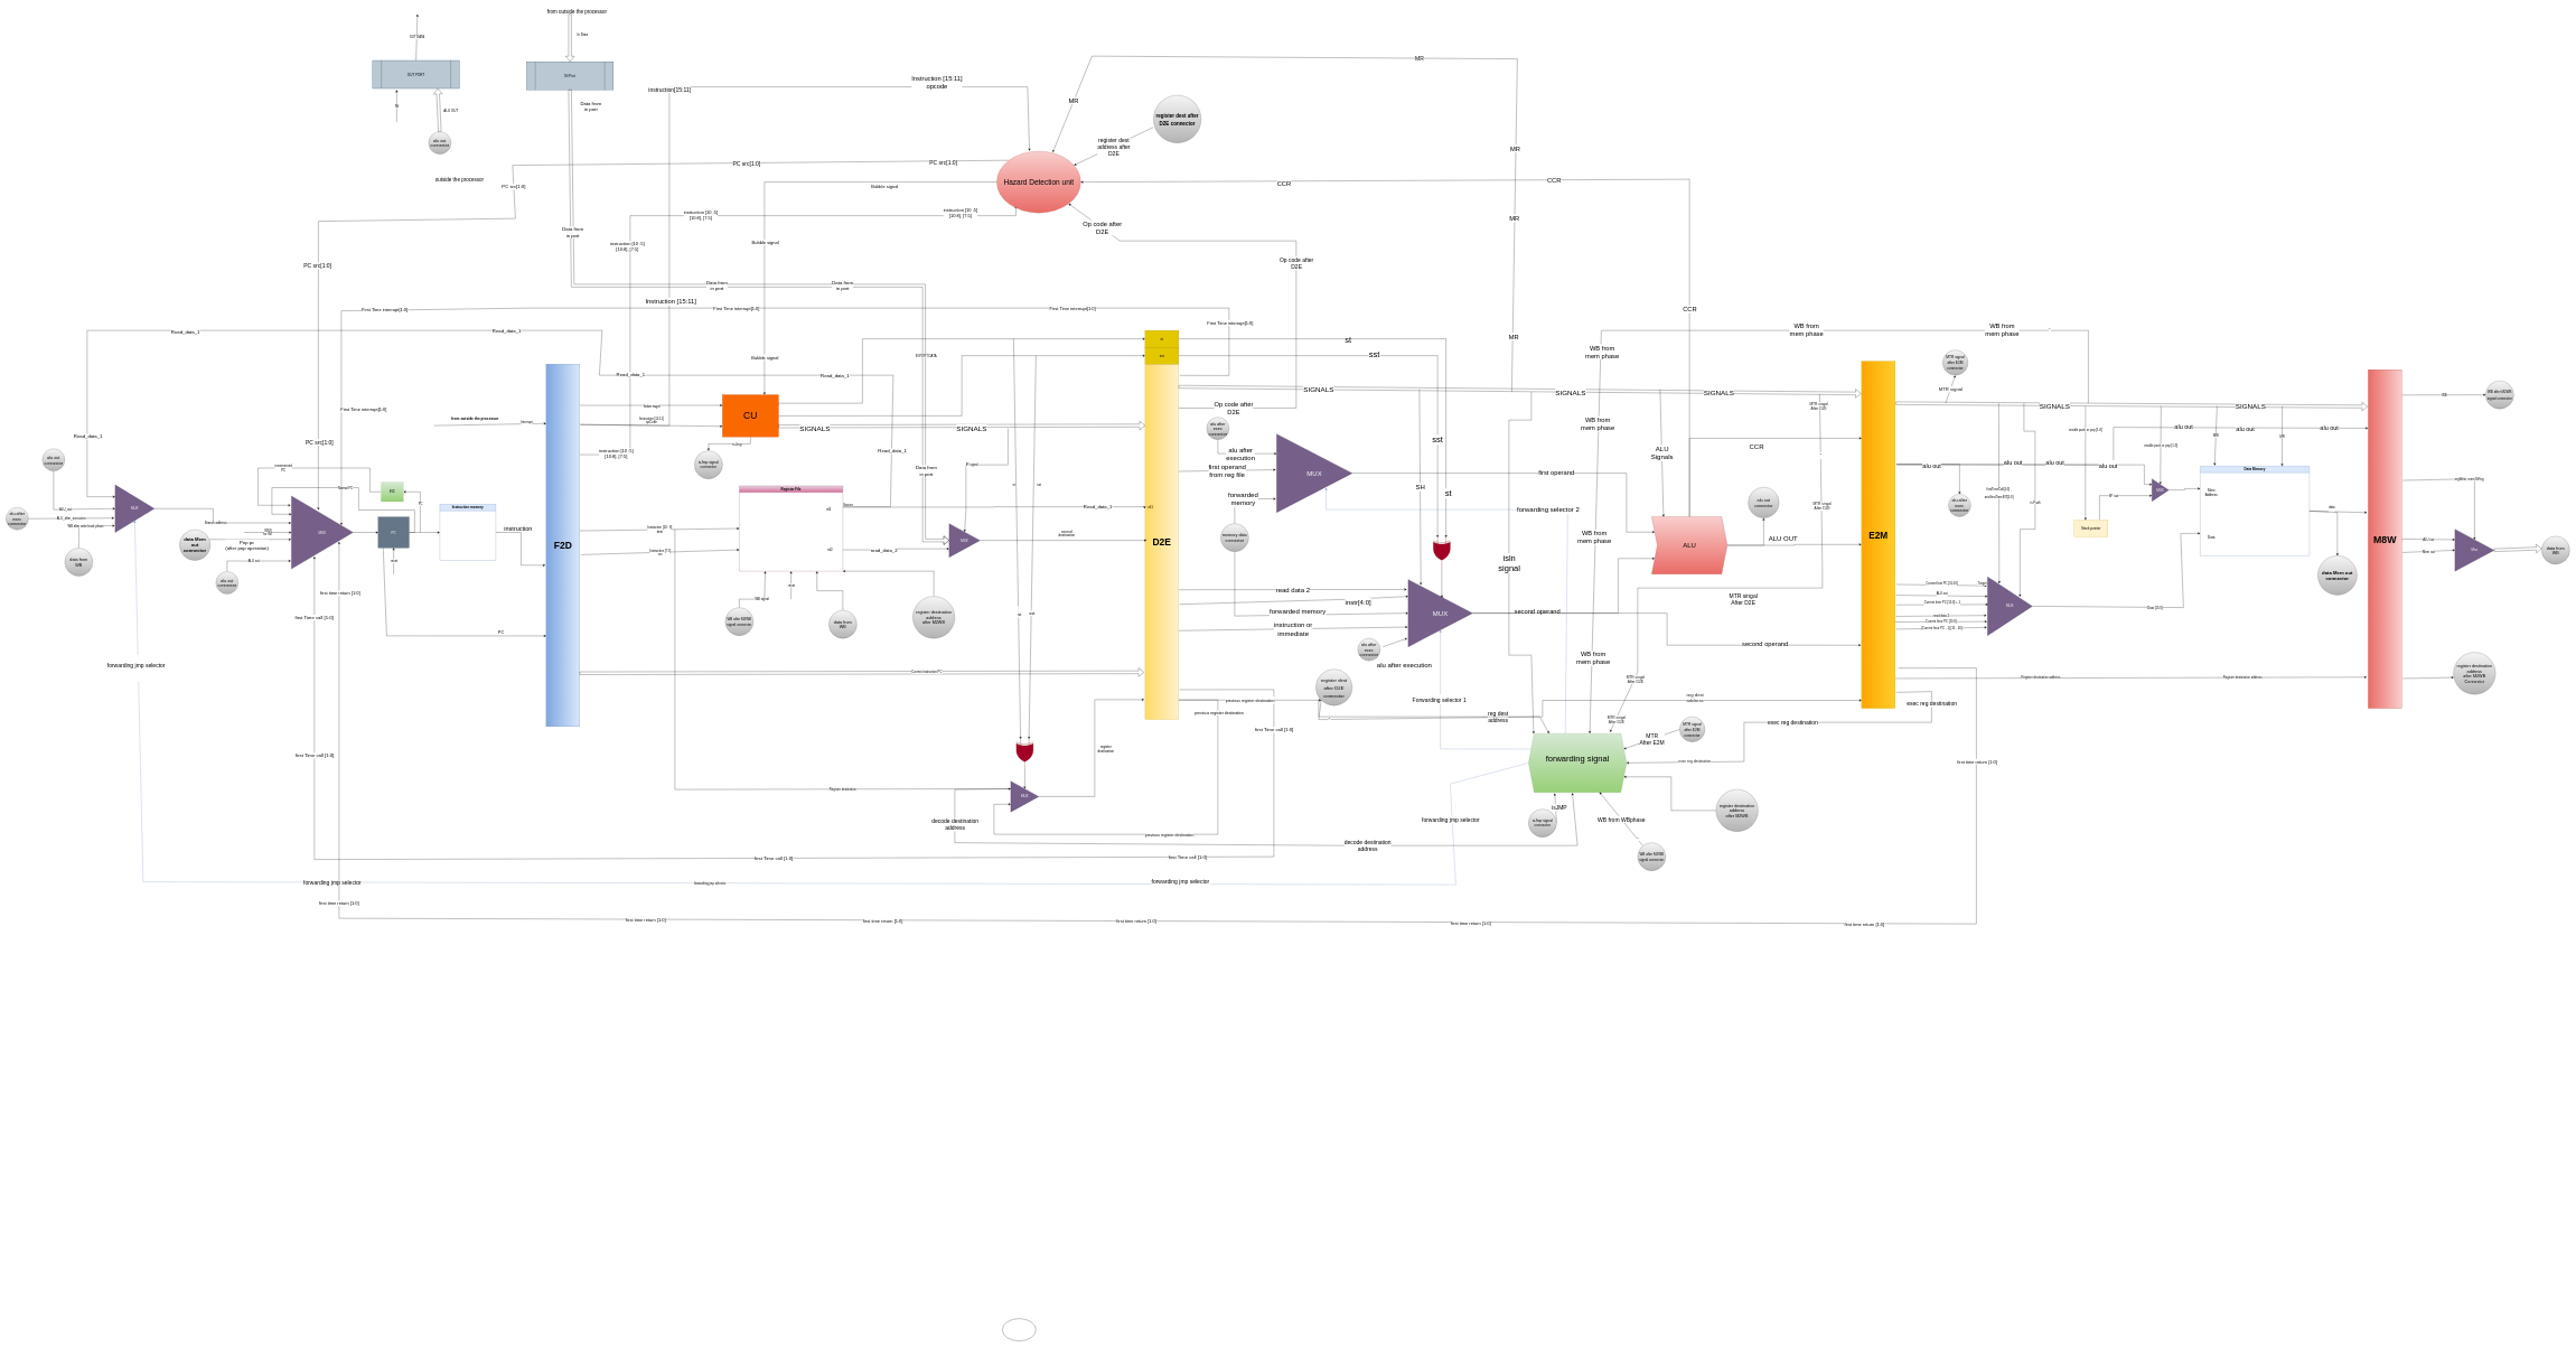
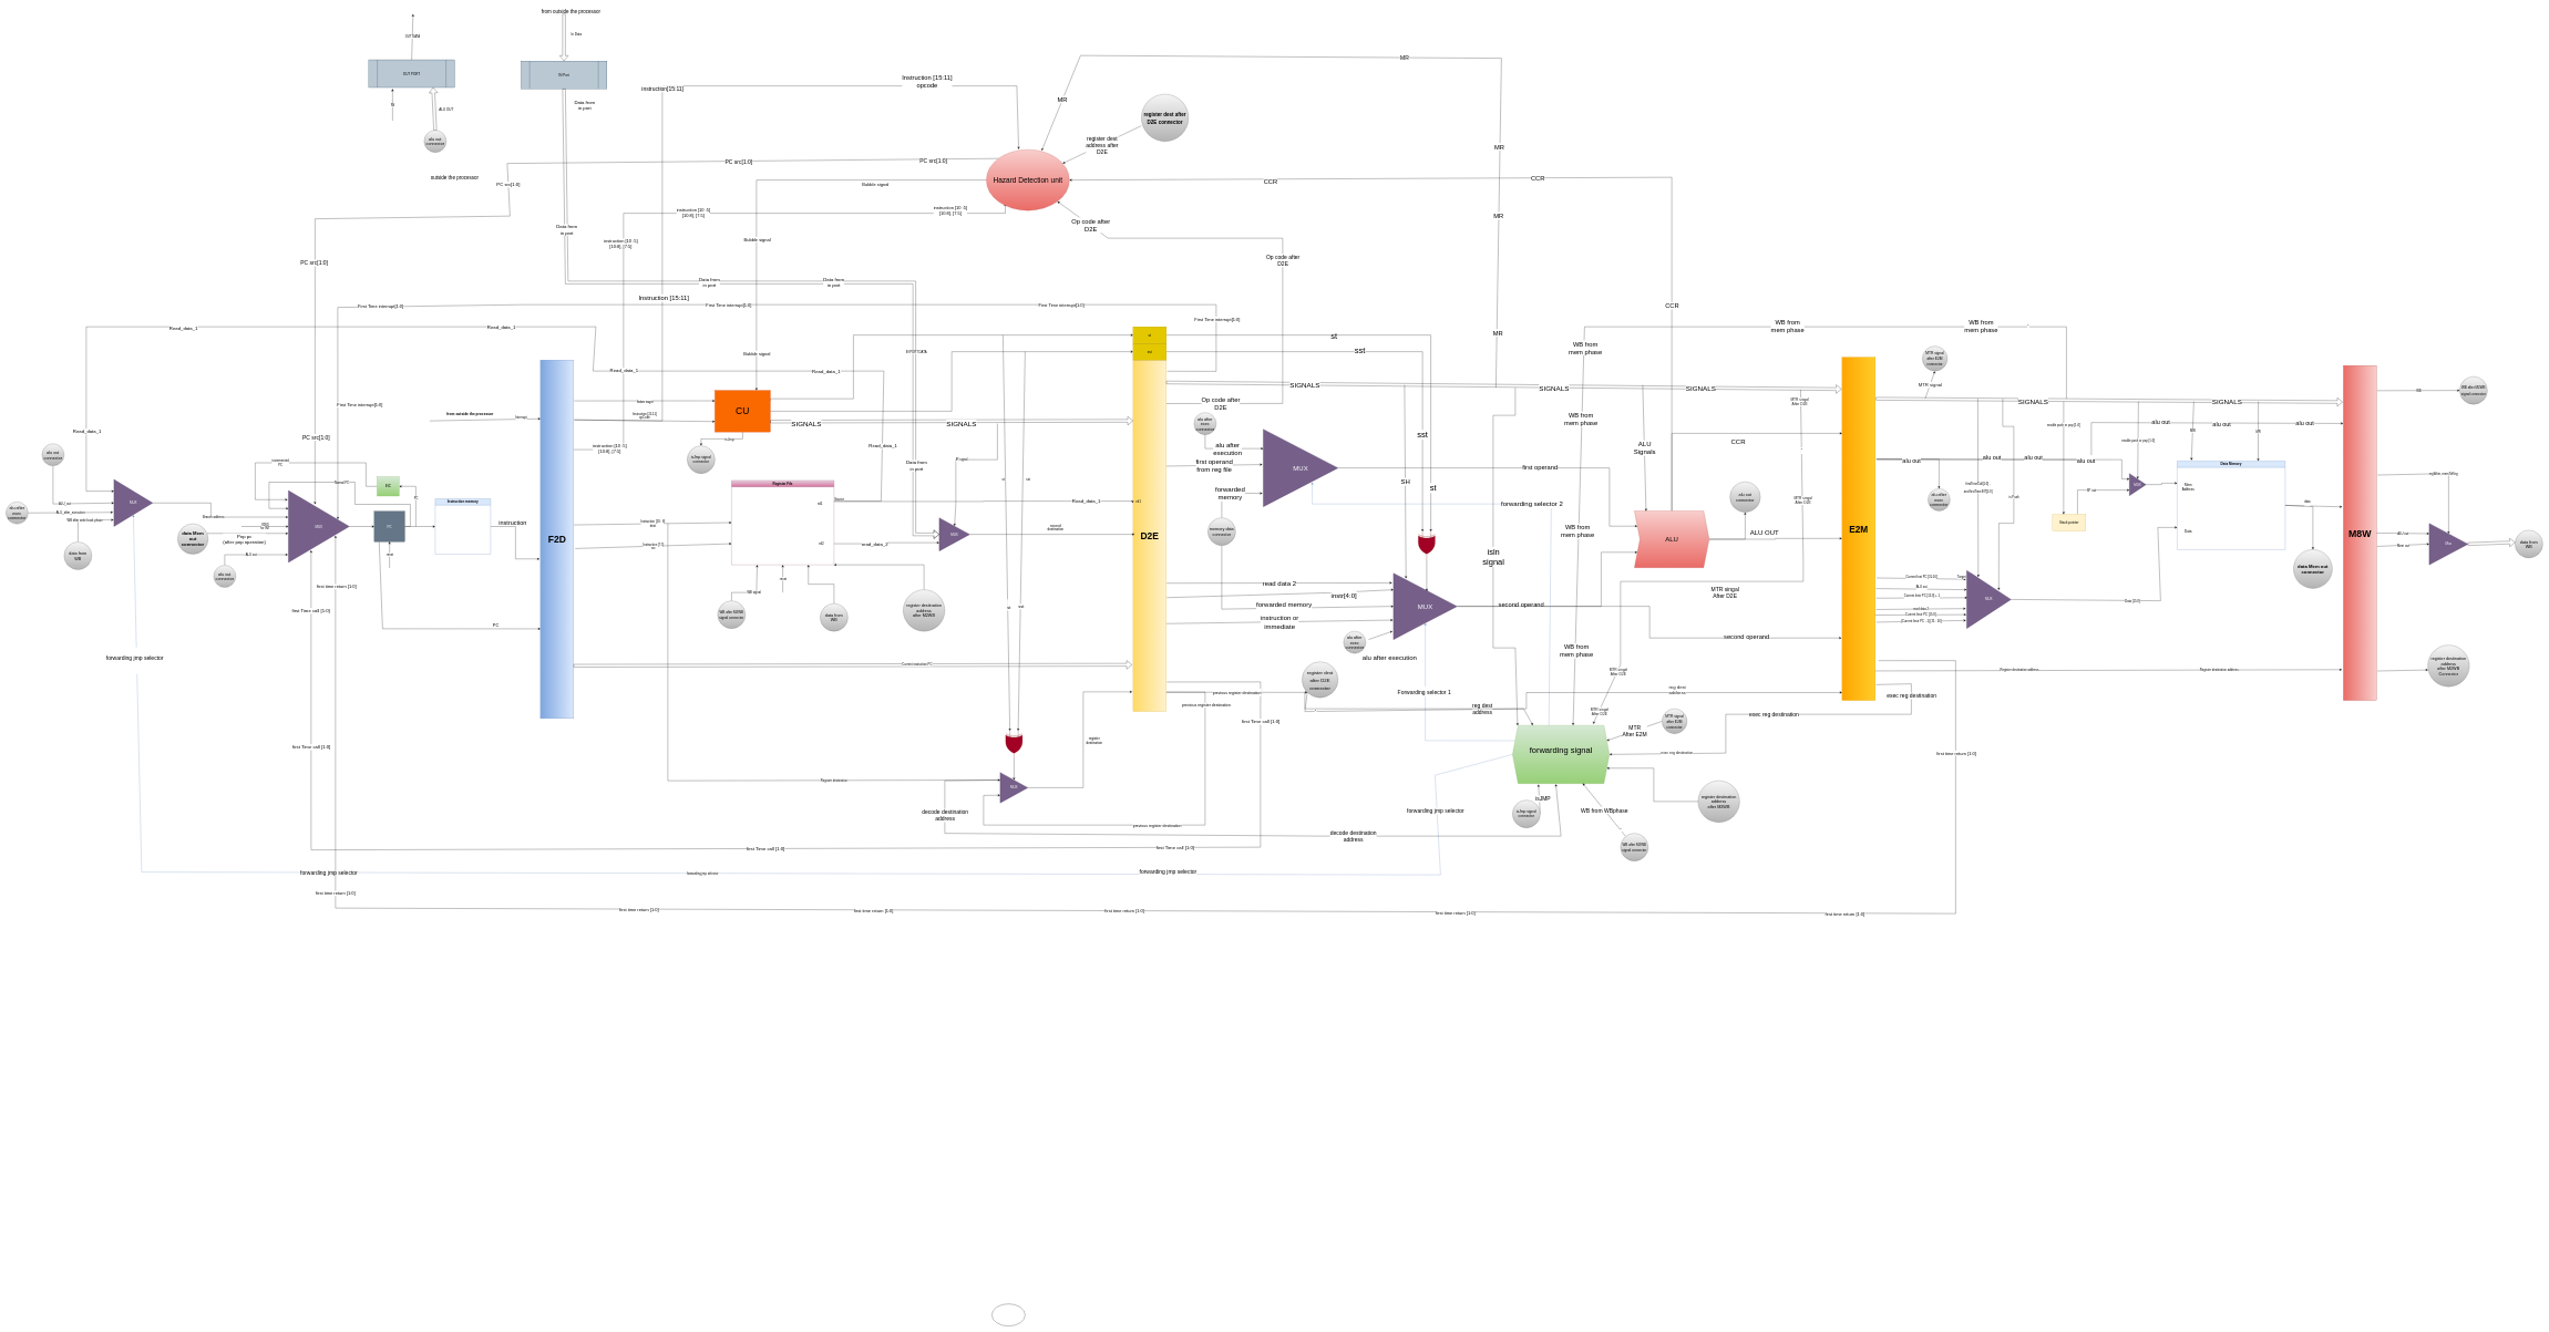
- <mxCell id="139" value="INC" style="rounded=0;whiteSpace=wrap;html=1;fillColor=#d5e8d4;gradientColor=#97d077;strokeColor=#82b366;dashed=1;" parent="1" vertex="1"><mxGeometry x="1360" y="1721.56" width="80" height="70" as="geometry" /></mxCell>
+ <mxCell id="139" value="INC" style="rounded=0;whiteSpace=wrap;html=1;fillColor=#d5e8d4;gradientColor=#97d077;strokeColor=#82b366;" parent="1" vertex="1"><mxGeometry x="1360" y="1721.56" width="80" height="70" as="geometry" /></mxCell>
